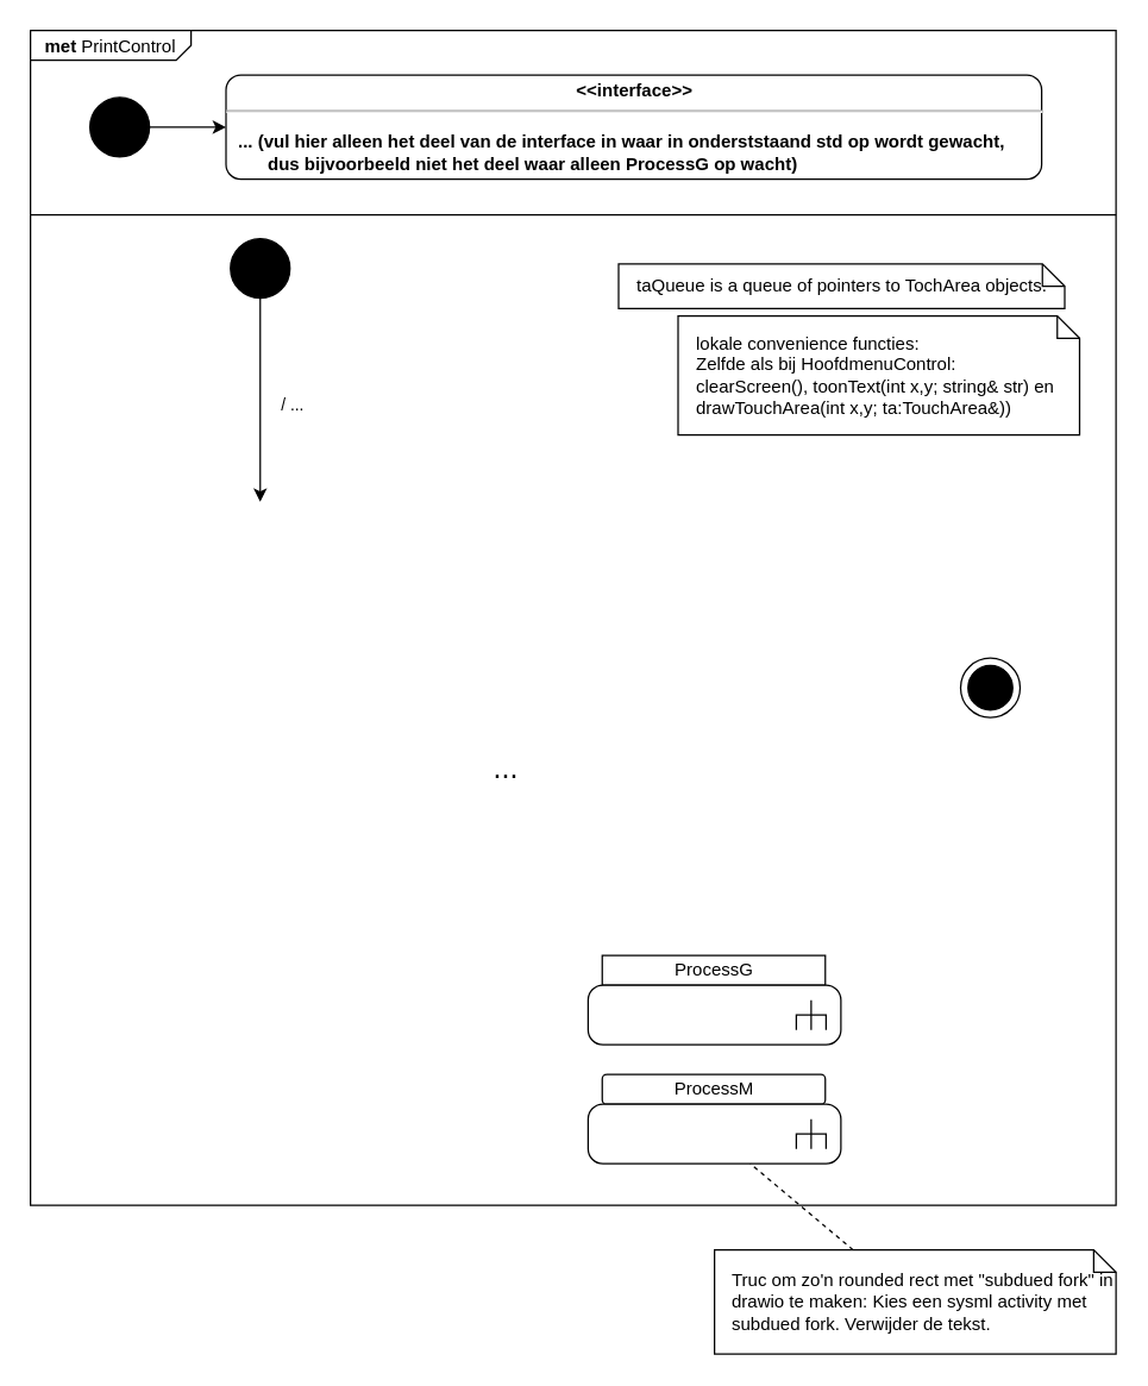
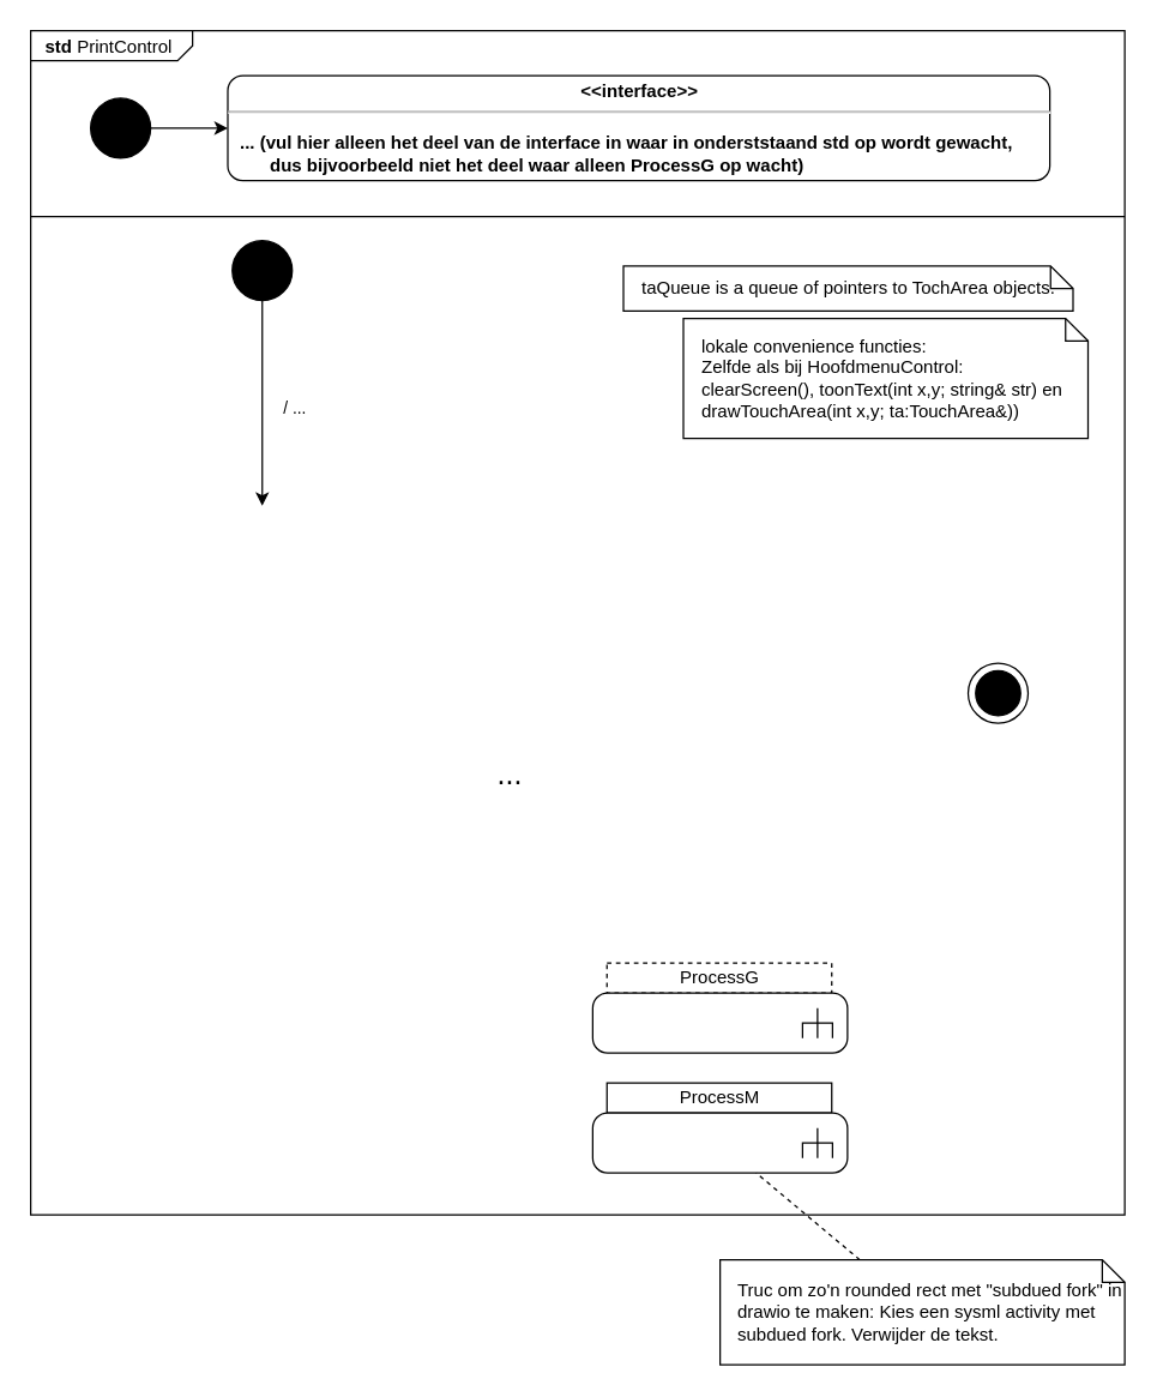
- <mxCell id="2" value="&lt;p style=&quot;margin:0px;margin-top:4px;margin-left:10px;text-align:left;&quot;&gt;&lt;b&gt;met&lt;/b&gt; PrintControl&lt;/p&gt;" style="html=1;shape=mxgraph.sysml.package;labelX=108.8;align=left;spacingLeft=10;overflow=fill;recursiveResize=0;container=0;" vertex="1" parent="1"><mxGeometry x="20" y="20" width="730" height="790" as="geometry" /></mxCell>
+ <mxCell id="2" value="&lt;p style=&quot;margin:0px;margin-top:4px;margin-left:10px;text-align:left;&quot;&gt;&lt;b&gt;std&lt;/b&gt; PrintControl&lt;/p&gt;" style="html=1;shape=mxgraph.sysml.package;labelX=108.8;align=left;spacingLeft=10;overflow=fill;recursiveResize=0;container=0;" vertex="1" parent="1"><mxGeometry x="20" y="20" width="730" height="790" as="geometry" /></mxCell>
- <mxCell id="11" value="ProcessG" style="rounded=0;whiteSpace=wrap;html=1;" vertex="1" parent="1"><mxGeometry x="404.5" y="642" width="150" height="20" as="geometry" /></mxCell>
+ <mxCell id="11" value="ProcessG" style="rounded=0;whiteSpace=wrap;html=1;dashed=1;" vertex="1" parent="1"><mxGeometry x="404.5" y="642" width="150" height="20" as="geometry" /></mxCell>
- <mxCell id="12" value="ProcessM" style="whiteSpace=wrap;html=1;rounded=1;" vertex="1" parent="1"><mxGeometry x="404.5" y="722" width="150" height="20" as="geometry" /></mxCell>
+ <mxCell id="12" value="ProcessM" style="rounded=0;whiteSpace=wrap;html=1;" vertex="1" parent="1"><mxGeometry x="404.5" y="722" width="150" height="20" as="geometry" /></mxCell>
